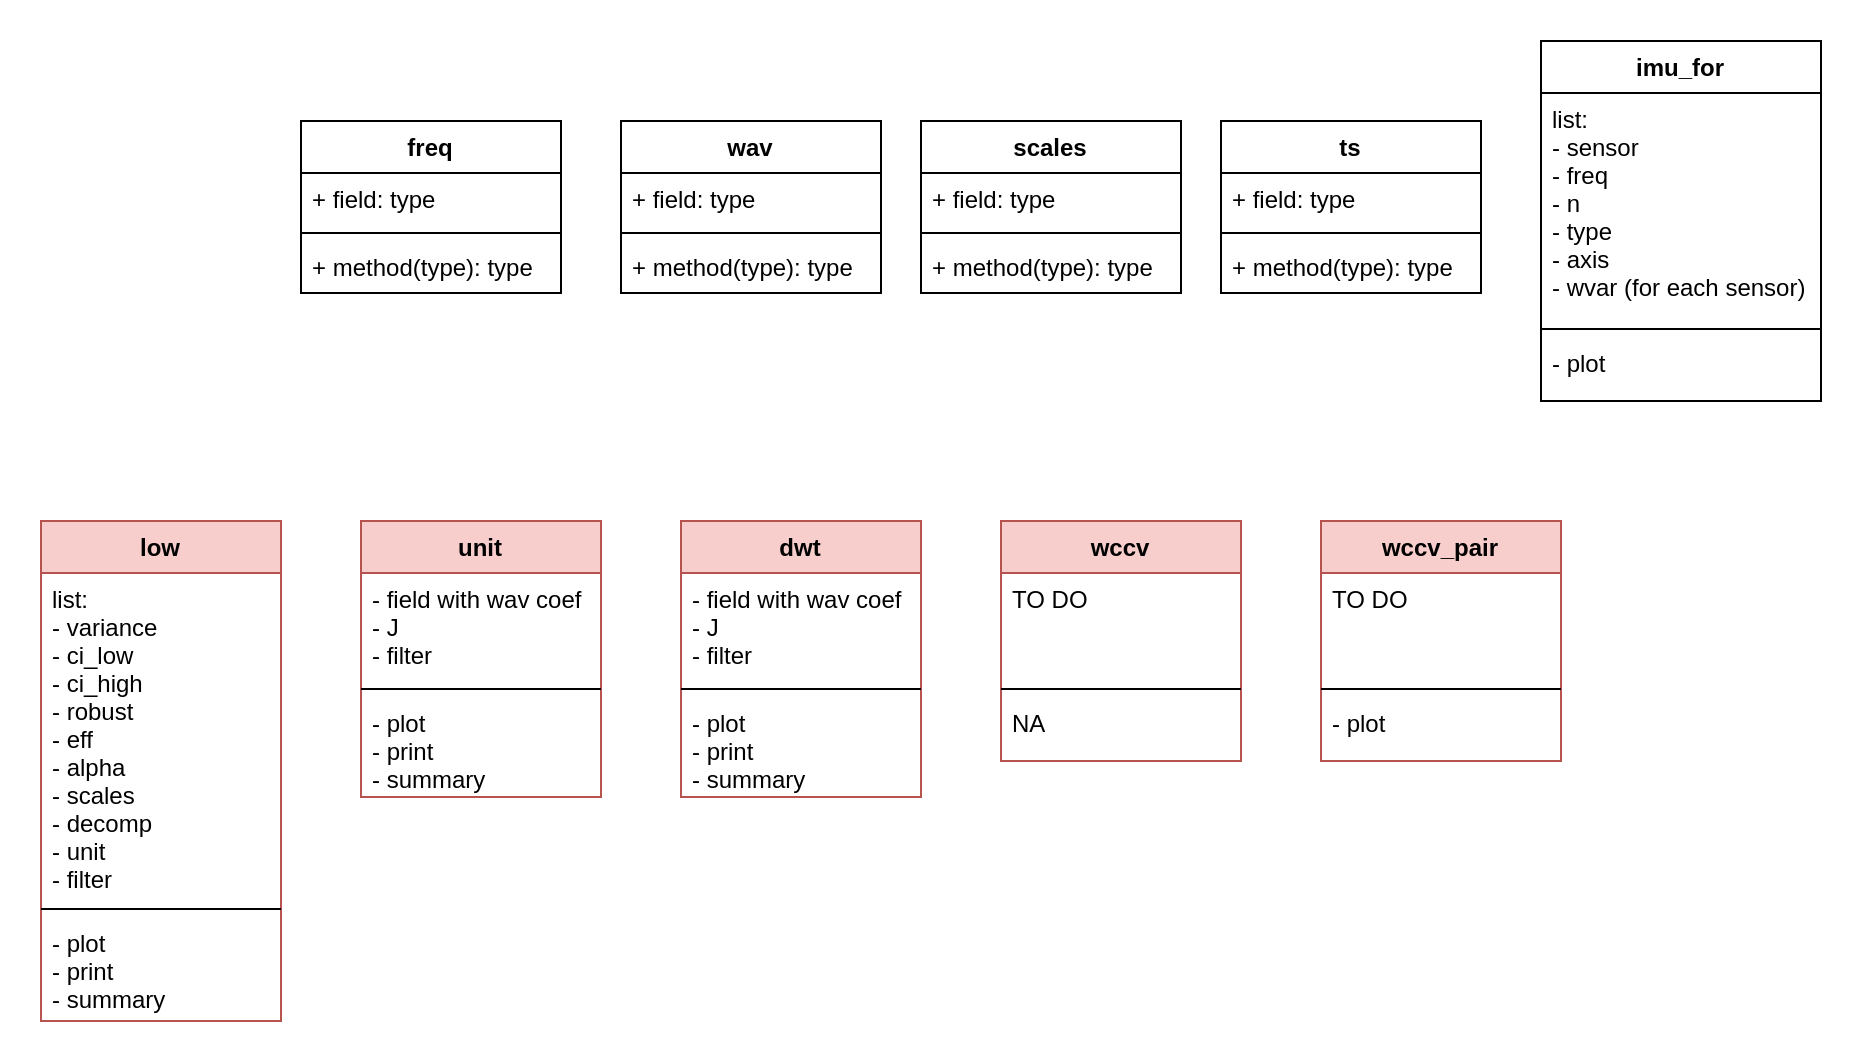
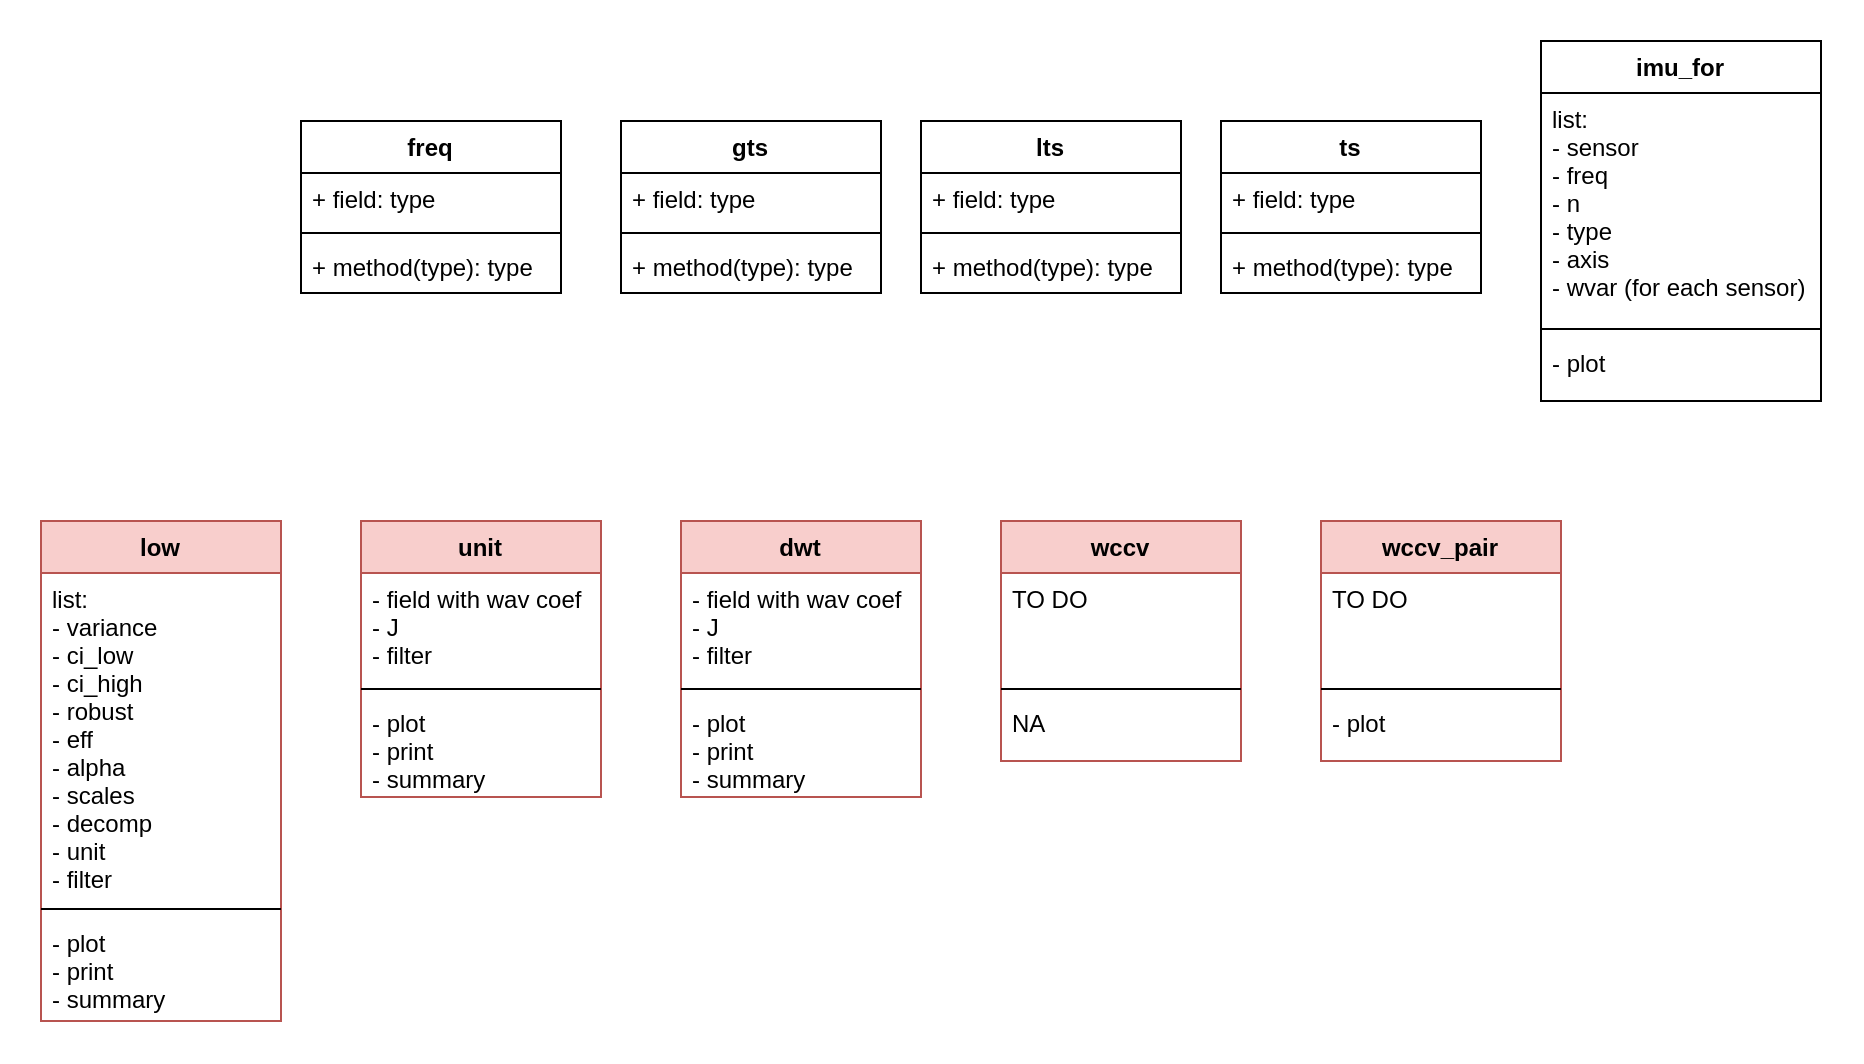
- <mxCell id="10" value="wav" style="swimlane;fontStyle=1;align=center;verticalAlign=top;childLayout=stackLayout;horizontal=1;startSize=26;horizontalStack=0;resizeParent=1;resizeParentMax=0;resizeLast=0;collapsible=1;marginBottom=0;" vertex="1" parent="1"><mxGeometry x="310" y="60" width="130" height="86" as="geometry" /></mxCell>
+ <mxCell id="10" value="gts" style="swimlane;fontStyle=1;align=center;verticalAlign=top;childLayout=stackLayout;horizontal=1;startSize=26;horizontalStack=0;resizeParent=1;resizeParentMax=0;resizeLast=0;collapsible=1;marginBottom=0;" vertex="1" parent="1"><mxGeometry x="310" y="60" width="130" height="86" as="geometry" /></mxCell>
- <mxCell id="14" value="scales" style="swimlane;fontStyle=1;align=center;verticalAlign=top;childLayout=stackLayout;horizontal=1;startSize=26;horizontalStack=0;resizeParent=1;resizeParentMax=0;resizeLast=0;collapsible=1;marginBottom=0;" vertex="1" parent="1"><mxGeometry x="460" y="60" width="130" height="86" as="geometry" /></mxCell>
+ <mxCell id="14" value="lts" style="swimlane;fontStyle=1;align=center;verticalAlign=top;childLayout=stackLayout;horizontal=1;startSize=26;horizontalStack=0;resizeParent=1;resizeParentMax=0;resizeLast=0;collapsible=1;marginBottom=0;" vertex="1" parent="1"><mxGeometry x="460" y="60" width="130" height="86" as="geometry" /></mxCell>
